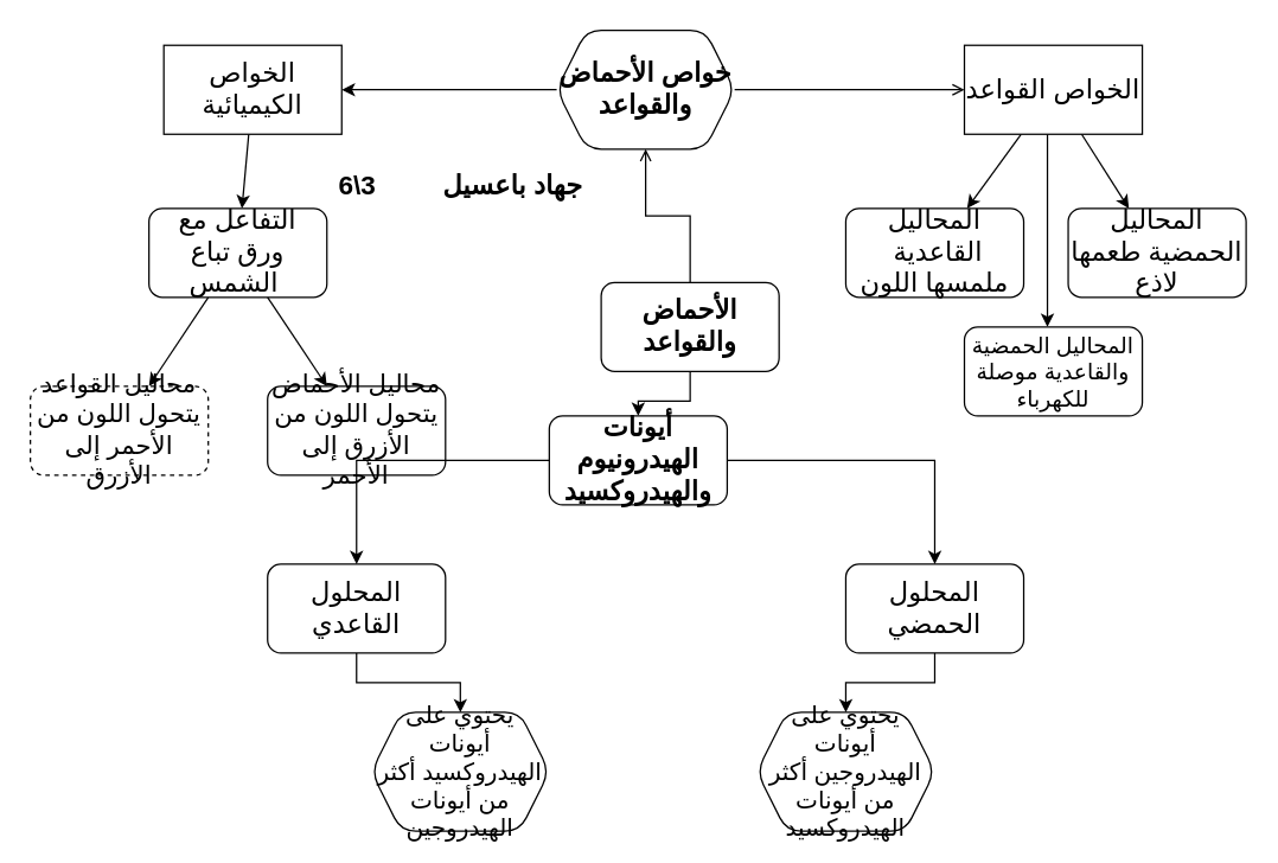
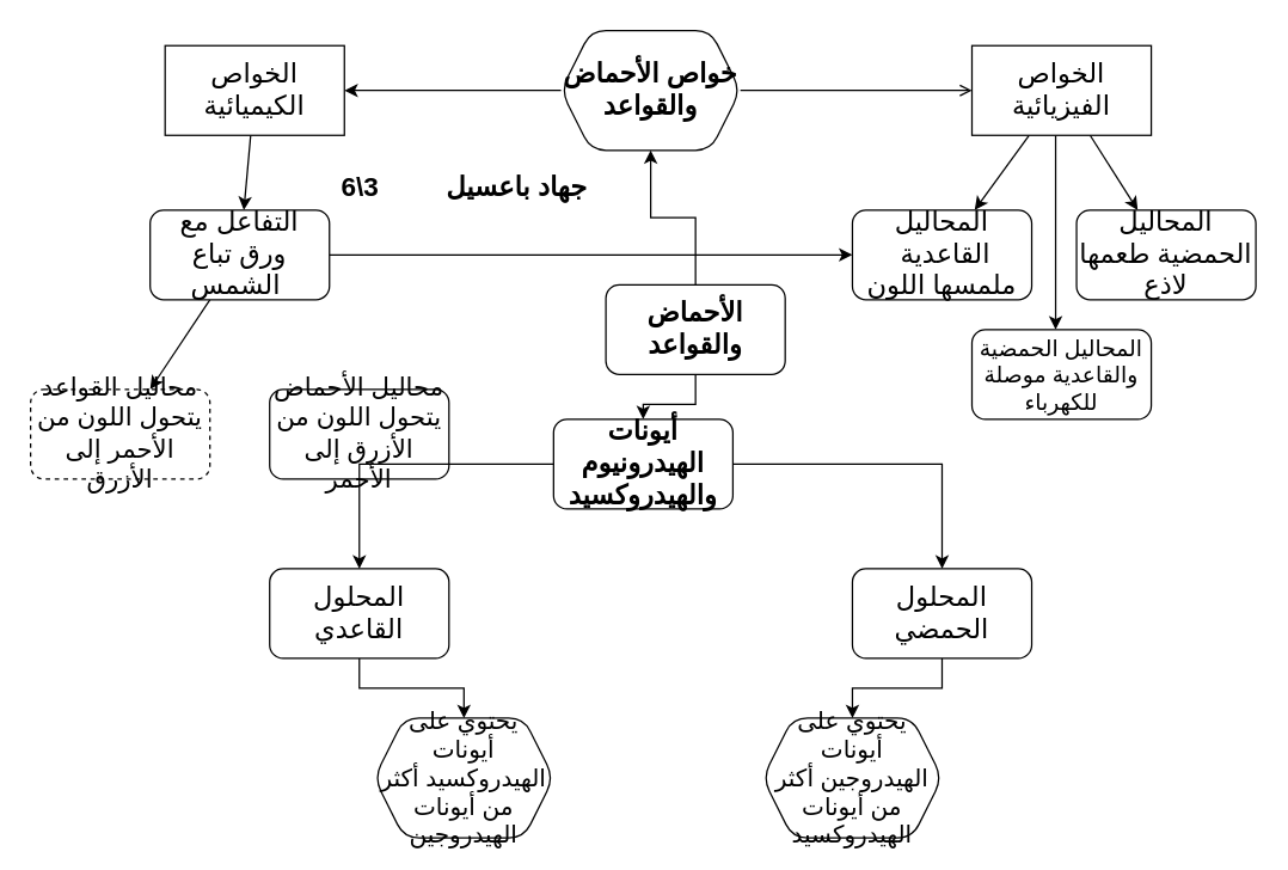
- <mxCell id="11" value="&lt;font style=&quot;font-size: 18px;&quot;&gt;الخواص القواعد&lt;/font&gt;" style="rounded=0;whiteSpace=wrap;html=1;" vertex="1" parent="1"><mxGeometry x="650" y="30" width="120" height="60" as="geometry" /></mxCell>
+ <mxCell id="11" value="&lt;font style=&quot;font-size: 18px;&quot;&gt;الخواص الفيزيائية&lt;/font&gt;" style="rounded=0;whiteSpace=wrap;html=1;" vertex="1" parent="1"><mxGeometry x="650" y="30" width="120" height="60" as="geometry" /></mxCell>
- <mxCell id="2" value="" style="edgeStyle=orthogonalEdgeStyle;rounded=0;orthogonalLoop=1;jettySize=auto;html=1;endArrow=open;" edge="1" parent="1" source="4" target="7"><mxGeometry relative="1" as="geometry" /></mxCell>
+ <mxCell id="2" value="" style="edgeStyle=orthogonalEdgeStyle;rounded=0;orthogonalLoop=1;jettySize=auto;html=1;" edge="1" parent="1" source="4" target="7"><mxGeometry relative="1" as="geometry" /></mxCell>
- <mxCell id="17" value="" style="rounded=0;orthogonalLoop=1;jettySize=auto;html=1;" edge="1" parent="1" source="19" target="20"><mxGeometry relative="1" as="geometry" /></mxCell>
+ <mxCell id="17" value="" style="rounded=0;orthogonalLoop=1;jettySize=auto;html=1;" edge="1" parent="1" source="19" target="13"><mxGeometry relative="1" as="geometry" /></mxCell>
